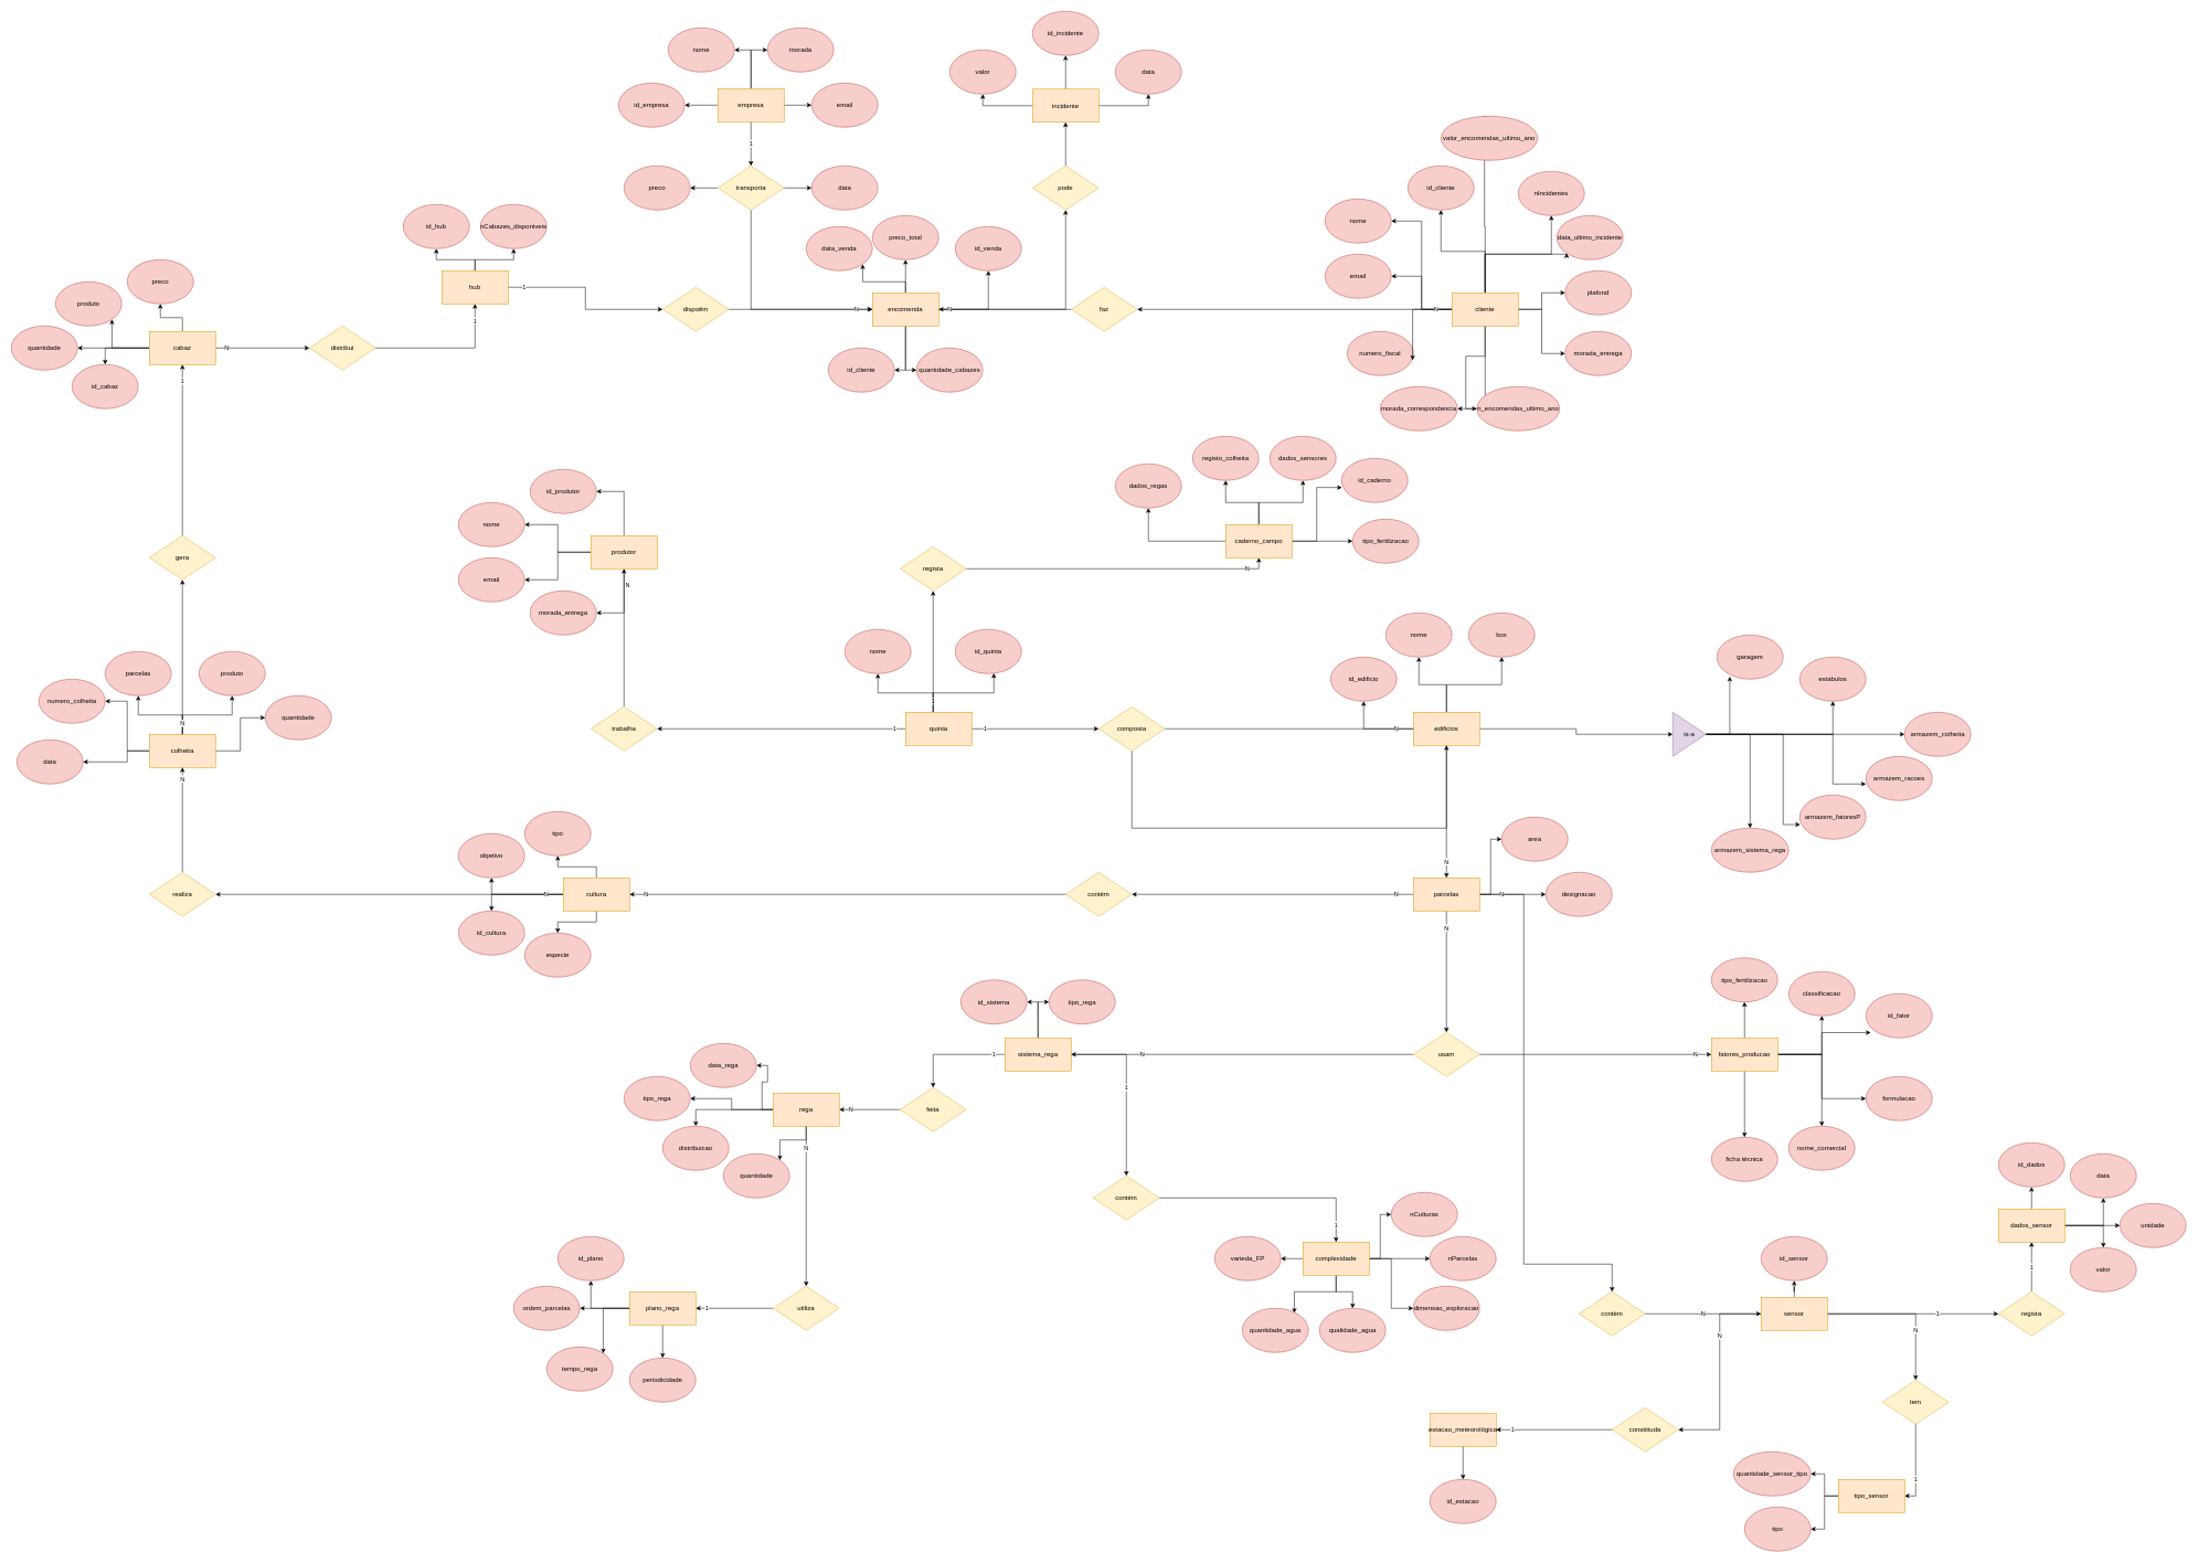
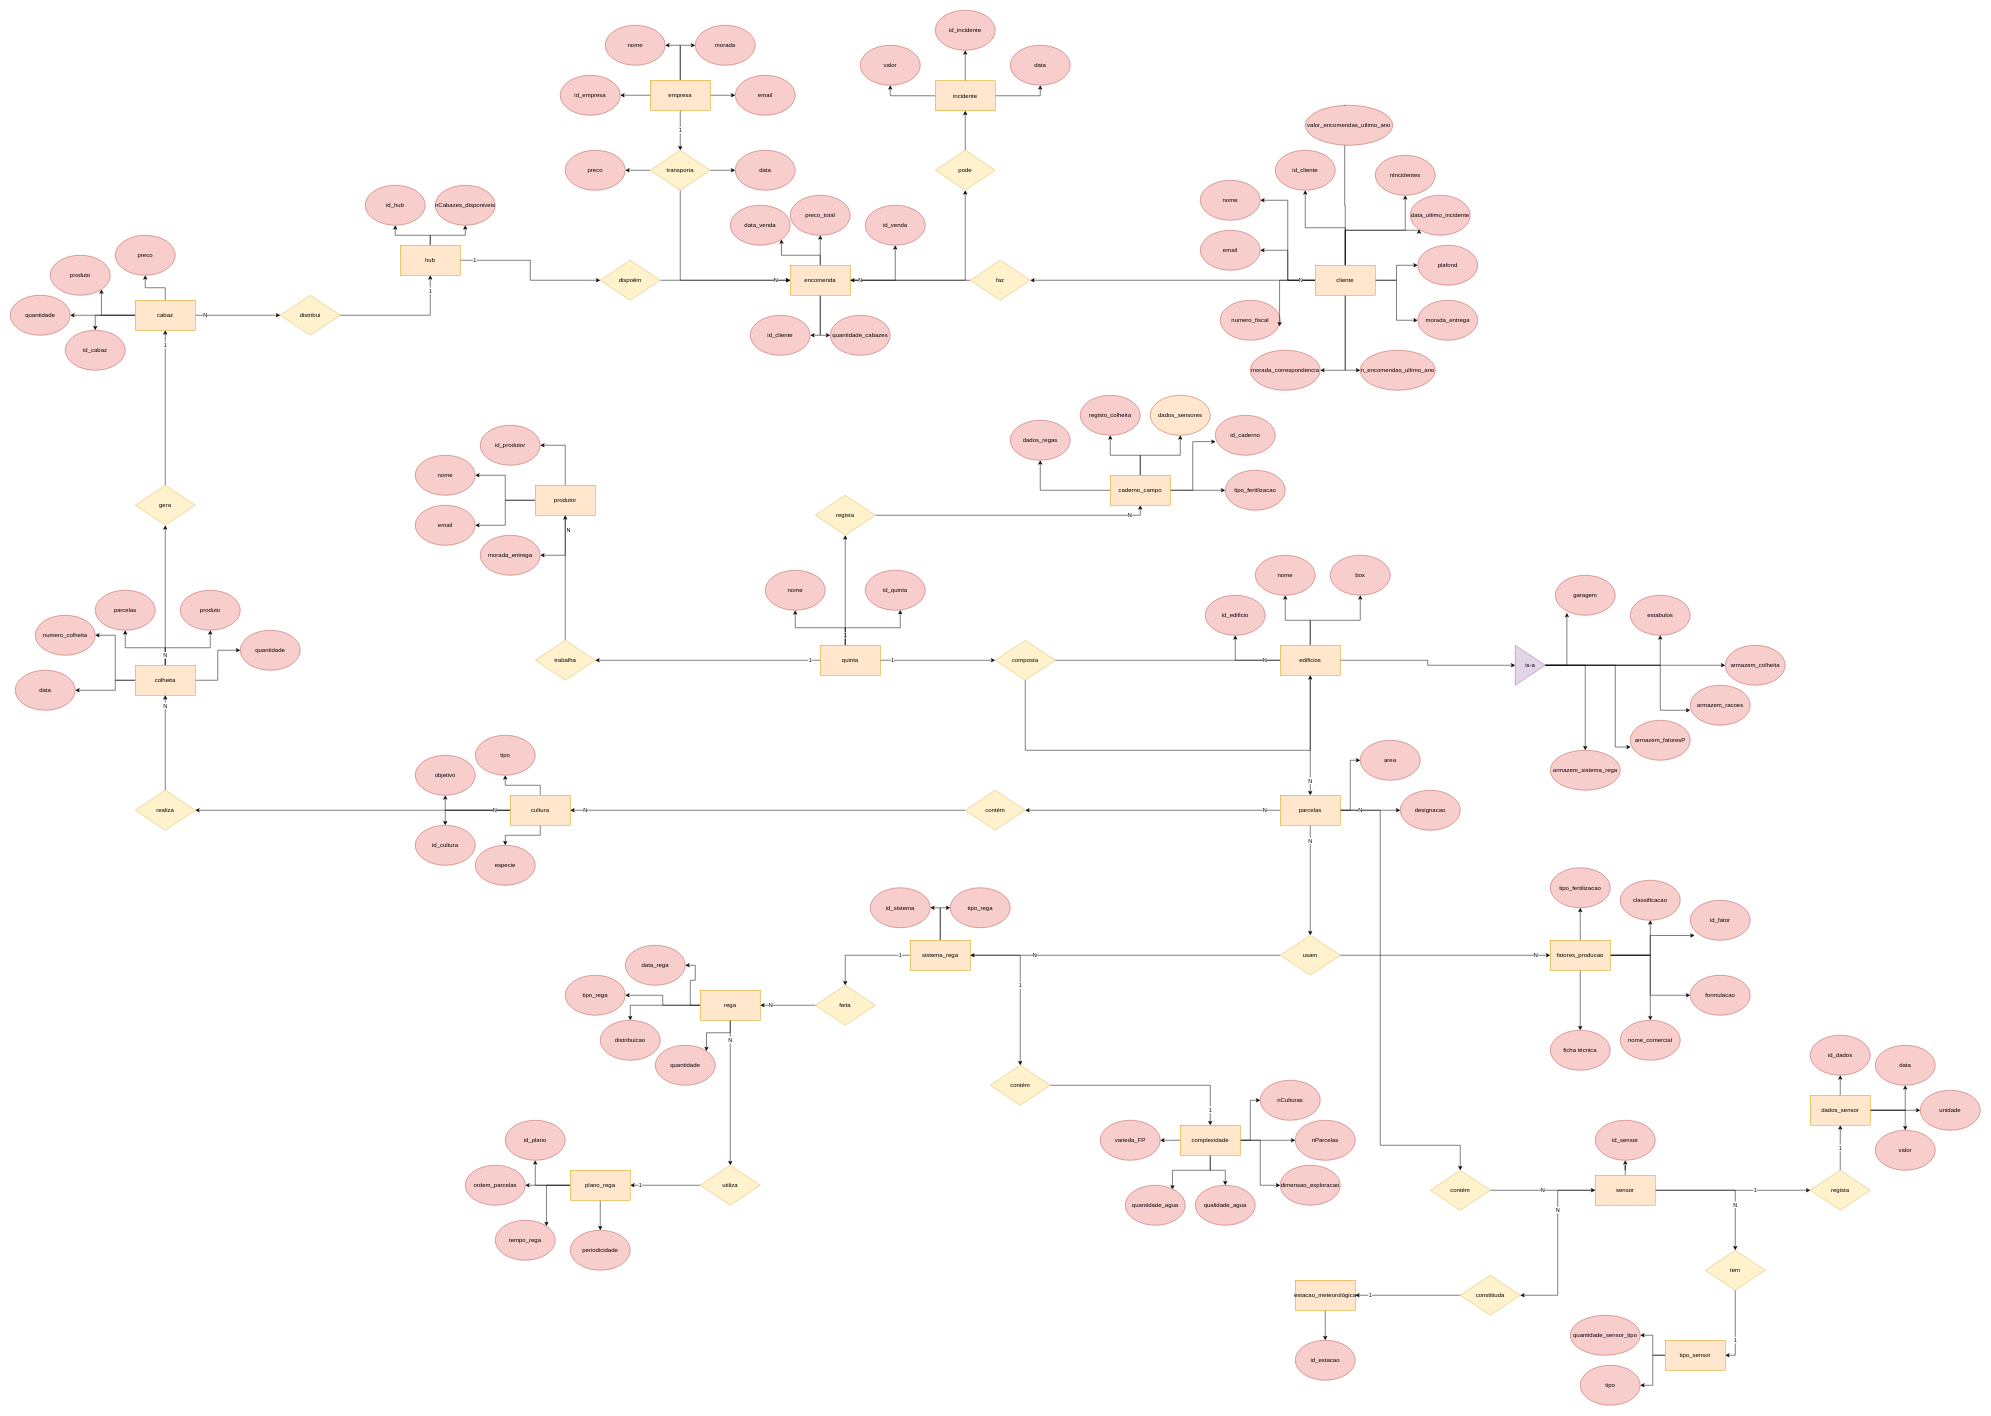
- <mxCell id="241" value="n_encomendas_ultimo_ano" style="ellipse;whiteSpace=wrap;html=1;fillColor=#f8cecc;strokeColor=#b85450;" parent="1" vertex="1"><mxGeometry x="2675" y="700" width="150" height="80" as="geometry" /></mxCell>
+ <mxCell id="241" value="n_encomendas_ultimo_ano" style="ellipse;whiteSpace=wrap;html=1;fillColor=#f8cecc;strokeColor=#b85450;" parent="1" vertex="1"><mxGeometry x="2720" y="700" width="150" height="80" as="geometry" /></mxCell>
- <mxCell id="215" value="dados_sensores" style="ellipse;whiteSpace=wrap;html=1;fillColor=#f8cecc;strokeColor=#b85450;" parent="1" vertex="1"><mxGeometry x="2300" y="790" width="120" height="80" as="geometry" /></mxCell>
+ <mxCell id="215" value="dados_sensores" style="ellipse;whiteSpace=wrap;html=1;fillColor=#ffe6cc;strokeColor=#b85450;" parent="1" vertex="1"><mxGeometry x="2300" y="790" width="120" height="80" as="geometry" /></mxCell>
